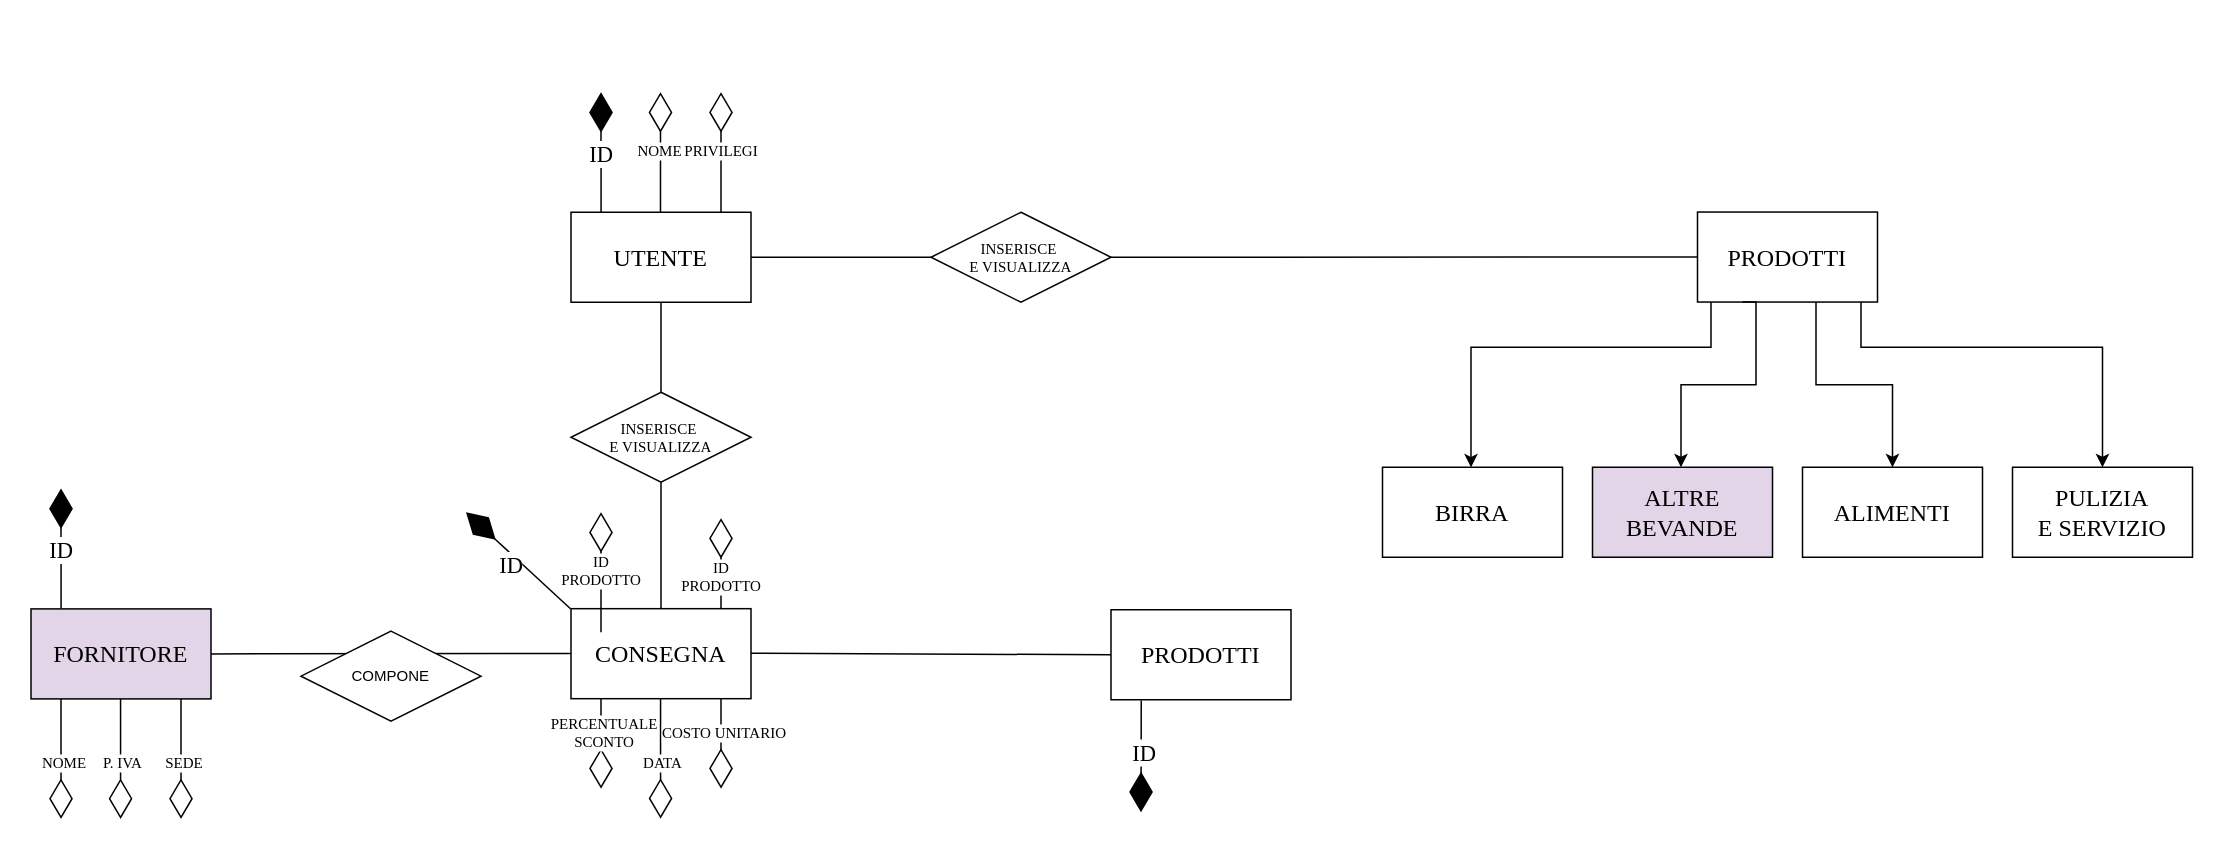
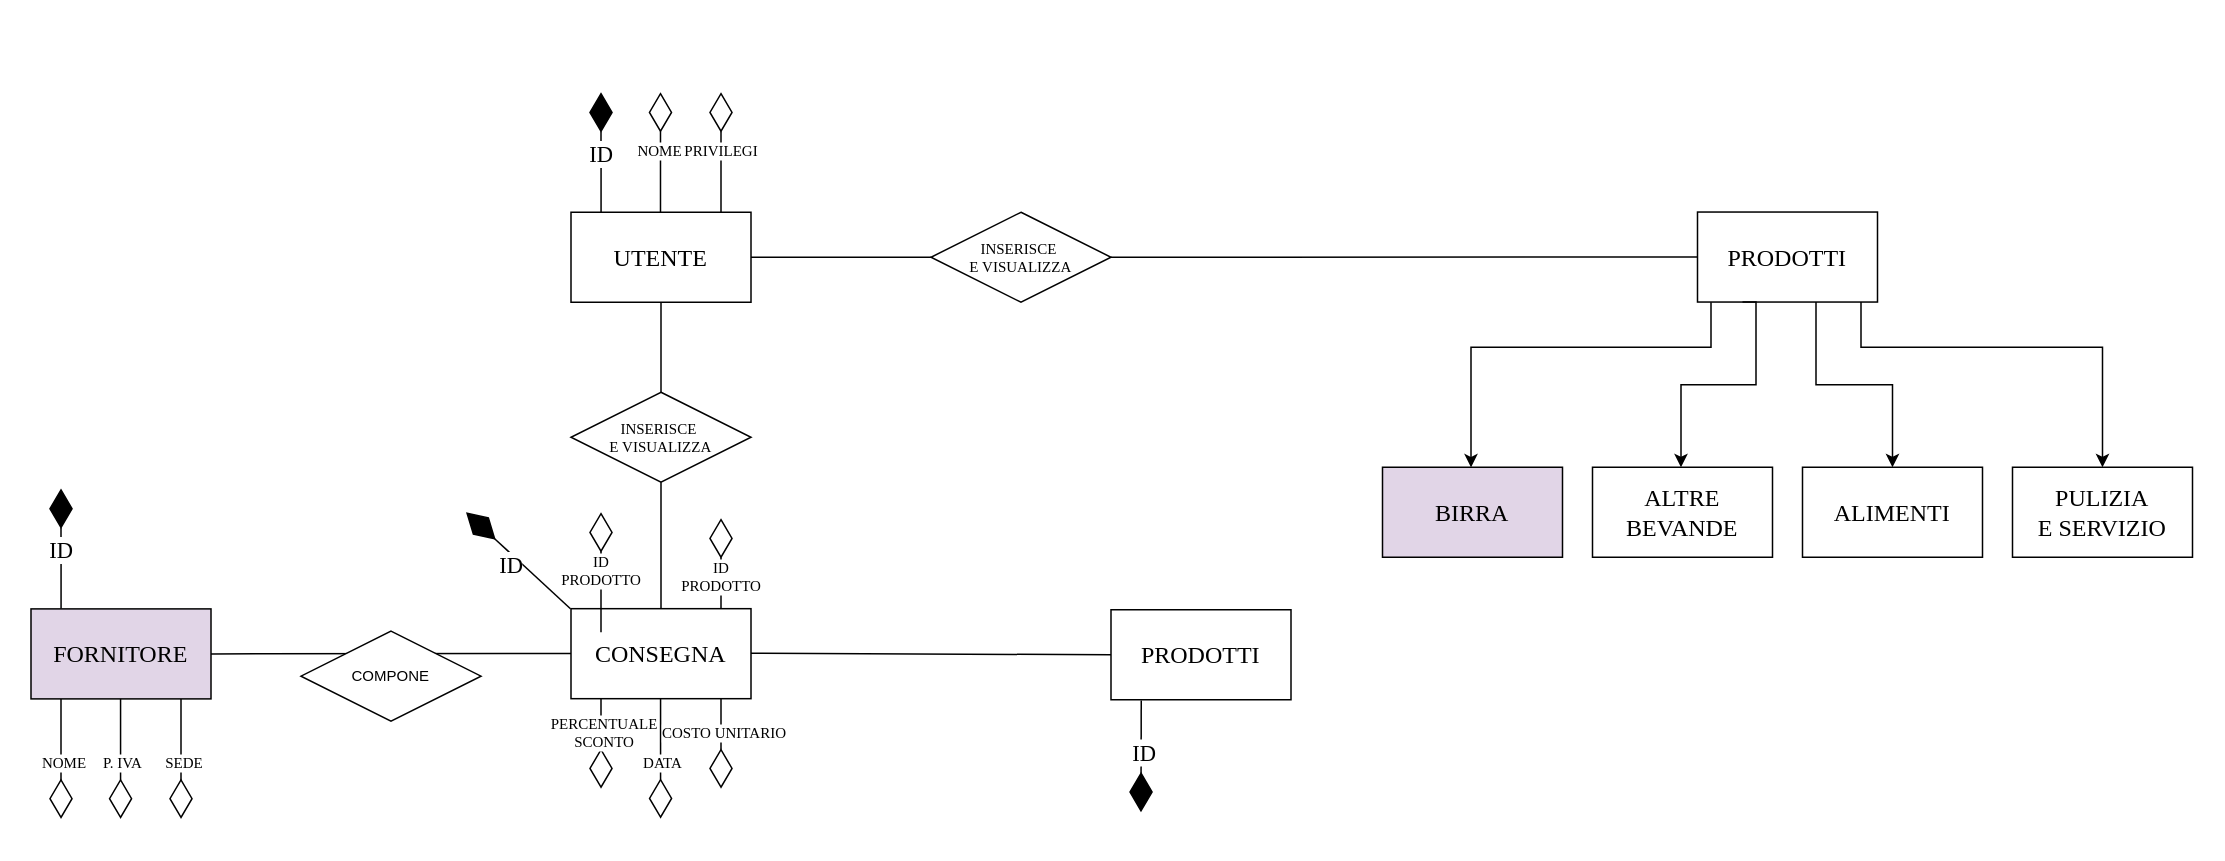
- <mxCell id="44" value="BIRRA" style="rounded=0;whiteSpace=wrap;html=1;hachureGap=4;fontFamily=Architects Daughter;fontSize=16;" parent="1" vertex="1"><mxGeometry x="921" y="311" width="120" height="60" as="geometry" /></mxCell>
+ <mxCell id="44" value="BIRRA" style="rounded=0;whiteSpace=wrap;html=1;hachureGap=4;fontFamily=Architects Daughter;fontSize=16;fillColor=#e1d5e7;" parent="1" vertex="1"><mxGeometry x="921" y="311" width="120" height="60" as="geometry" /></mxCell>
- <mxCell id="47" value="ALTRE BEVANDE" style="rounded=0;whiteSpace=wrap;html=1;hachureGap=4;fontFamily=Architects Daughter;fontSize=16;fillColor=#e1d5e7;" parent="1" vertex="1"><mxGeometry x="1061" y="311" width="120" height="60" as="geometry" /></mxCell>
+ <mxCell id="47" value="ALTRE BEVANDE" style="rounded=0;whiteSpace=wrap;html=1;hachureGap=4;fontFamily=Architects Daughter;fontSize=16;" parent="1" vertex="1"><mxGeometry x="1061" y="311" width="120" height="60" as="geometry" /></mxCell>
